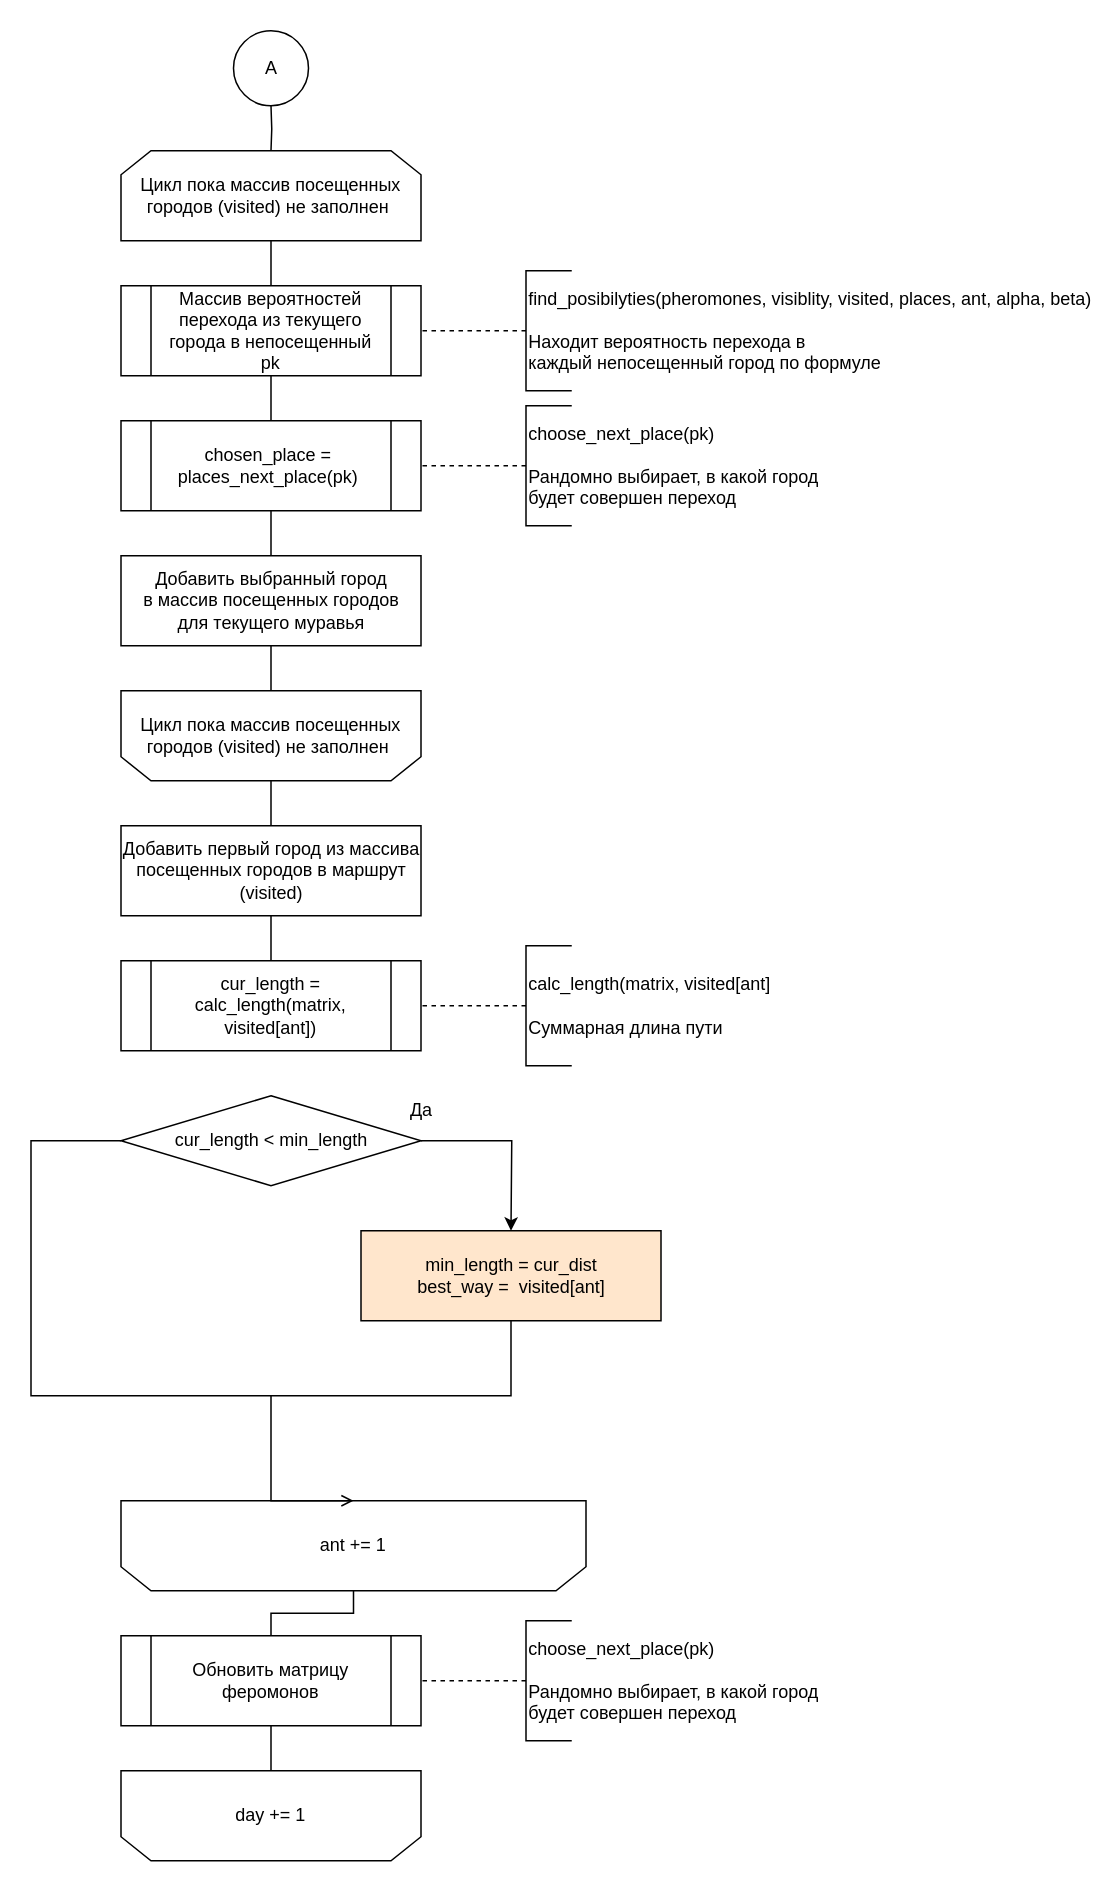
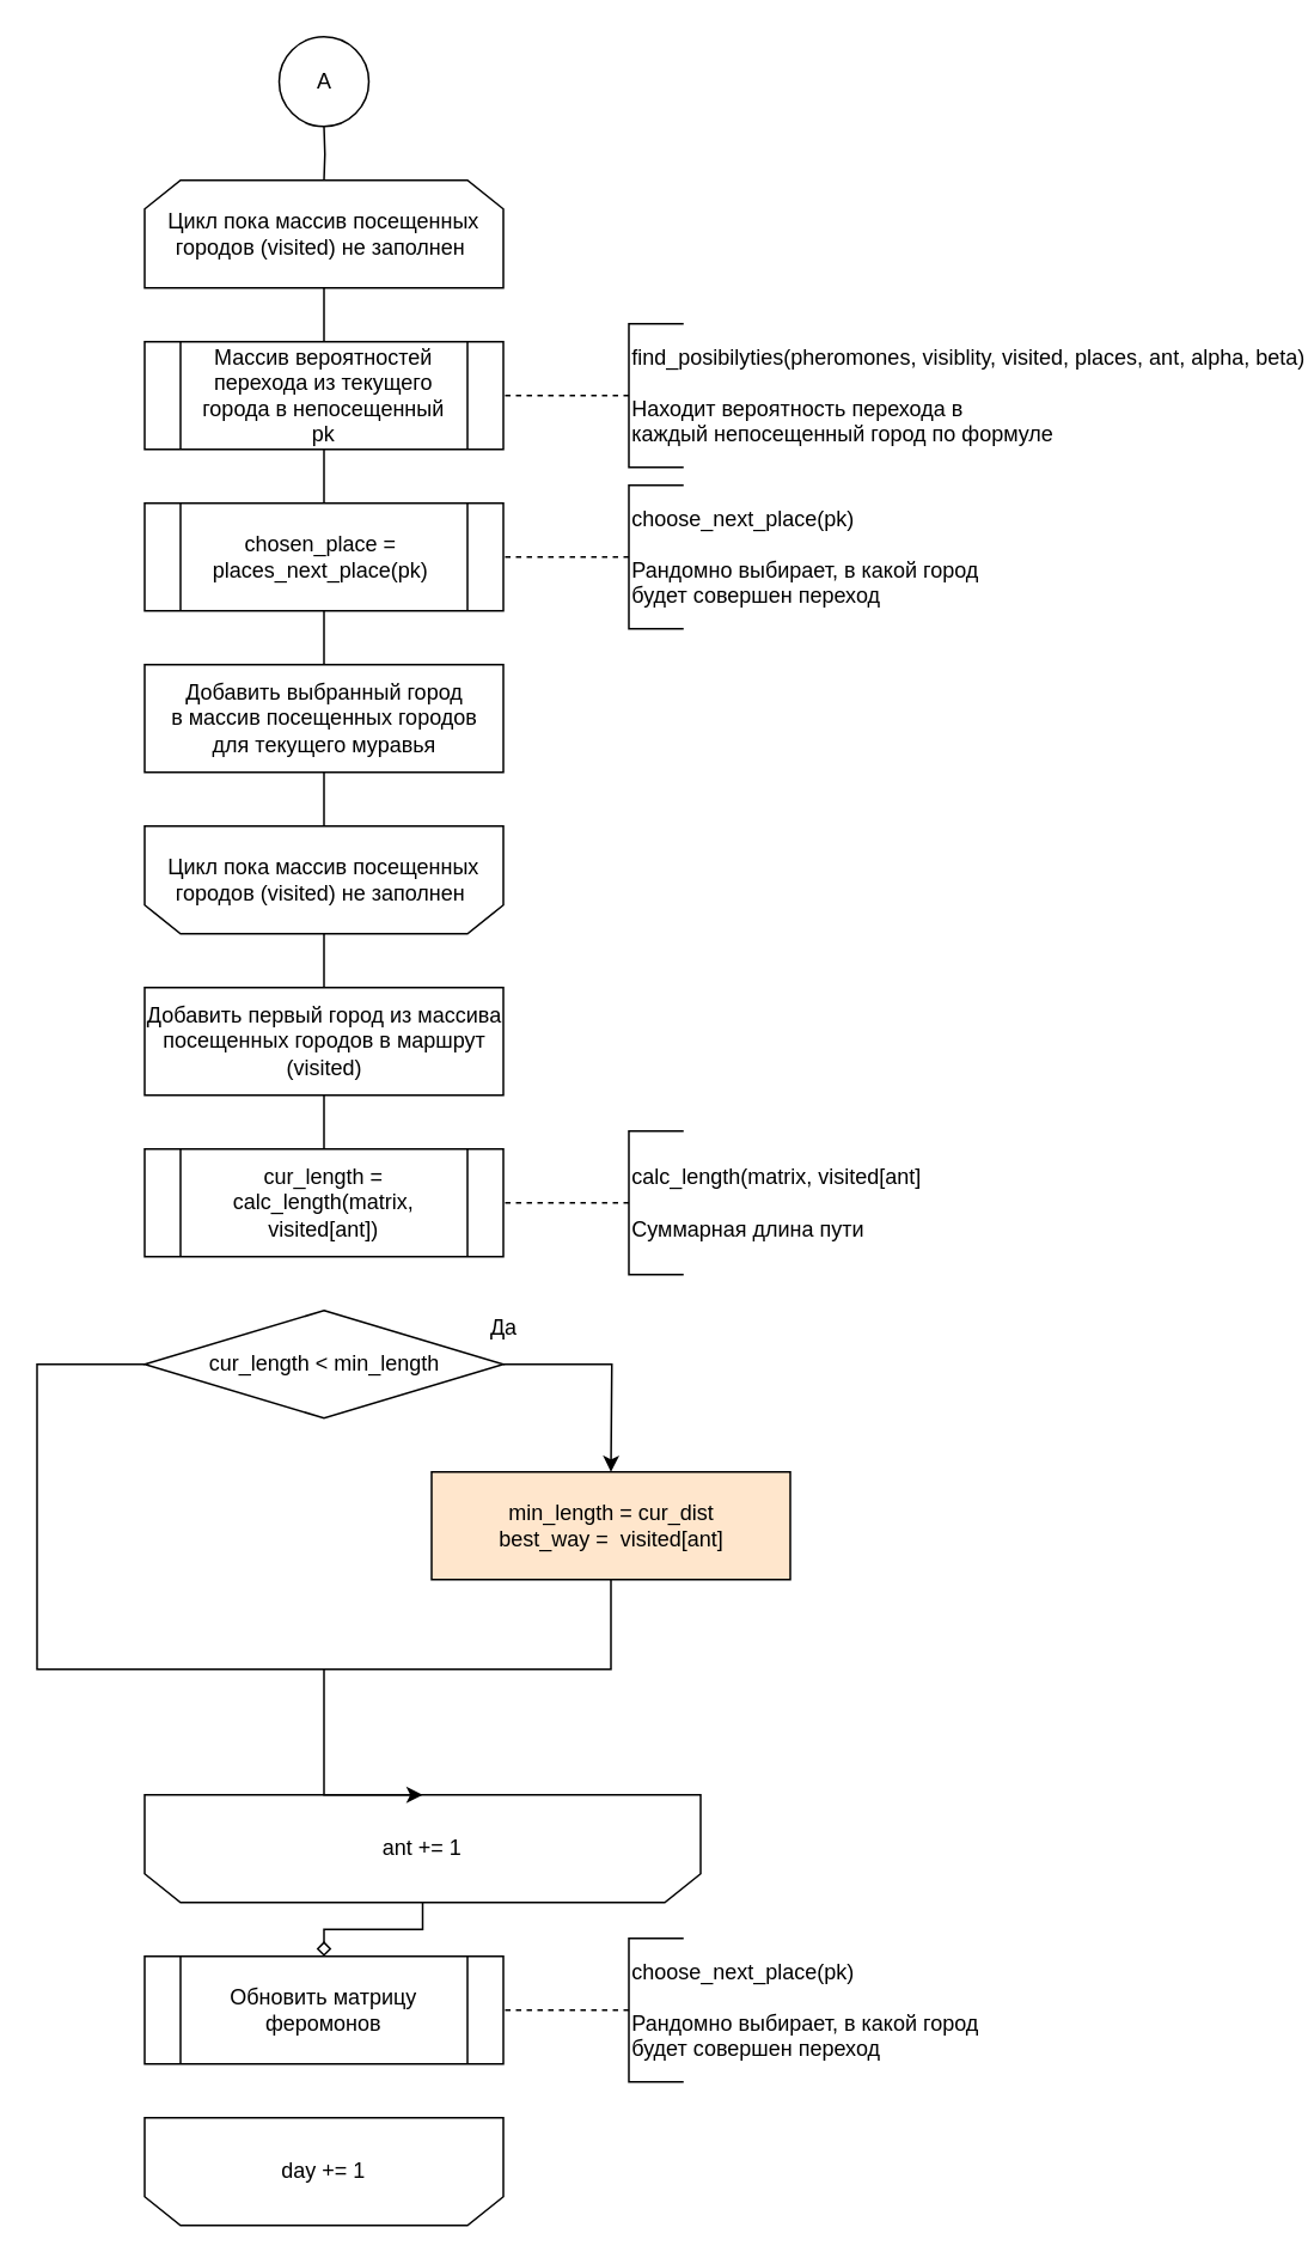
- <mxCell id="26" style="edgeStyle=orthogonalEdgeStyle;rounded=0;html=1;exitX=0.5;exitY=1;exitDx=0;exitDy=0;endArrow=open;endFill=1;entryX=0.5;entryY=1;entryDx=0;entryDy=0;" parent="1" source="27" target="21" edge="1"><mxGeometry relative="1" as="geometry"><mxPoint x="180" y="930" as="targetPoint" /><Array as="points"><mxPoint x="340" y="930" /><mxPoint x="180" y="930" /></Array></mxGeometry></mxCell>
+ <mxCell id="26" style="edgeStyle=orthogonalEdgeStyle;rounded=0;html=1;exitX=0.5;exitY=1;exitDx=0;exitDy=0;endArrow=classic;endFill=1;entryX=0.5;entryY=1;entryDx=0;entryDy=0;" parent="1" source="27" target="21" edge="1"><mxGeometry relative="1" as="geometry"><mxPoint x="180" y="930" as="targetPoint" /><Array as="points"><mxPoint x="340" y="930" /><mxPoint x="180" y="930" /></Array></mxGeometry></mxCell>
- <mxCell id="20" style="edgeStyle=orthogonalEdgeStyle;rounded=0;html=1;exitX=0.5;exitY=0;exitDx=0;exitDy=0;entryX=0.5;entryY=0;entryDx=0;entryDy=0;endArrow=none;endFill=0;" parent="1" source="21" target="29" edge="1"><mxGeometry relative="1" as="geometry" /></mxCell>
+ <mxCell id="20" style="edgeStyle=orthogonalEdgeStyle;rounded=0;html=1;exitX=0.5;exitY=0;exitDx=0;exitDy=0;entryX=0.5;entryY=0;entryDx=0;entryDy=0;endArrow=diamond;endFill=0;" parent="1" source="21" target="29" edge="1"><mxGeometry relative="1" as="geometry" /></mxCell>
- <mxCell id="28" style="edgeStyle=orthogonalEdgeStyle;rounded=0;html=1;exitX=0.5;exitY=1;exitDx=0;exitDy=0;entryX=0.5;entryY=1;entryDx=0;entryDy=0;endArrow=none;endFill=0;" parent="1" source="29" target="30" edge="1"><mxGeometry relative="1" as="geometry" /></mxCell>
